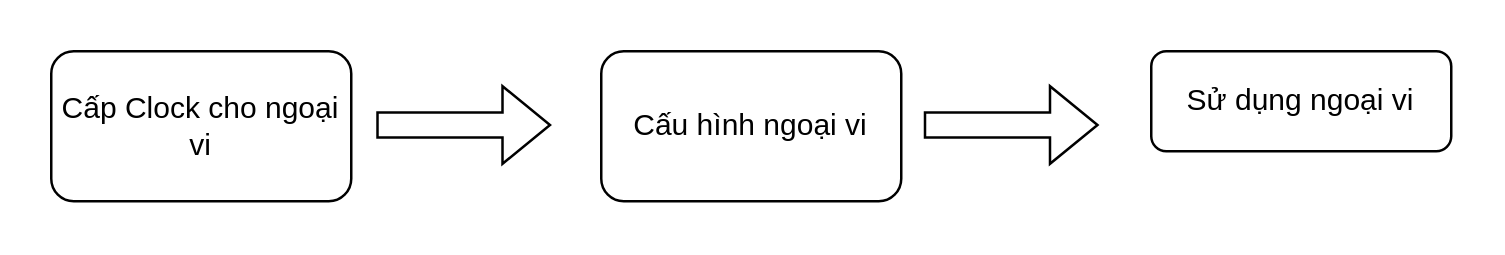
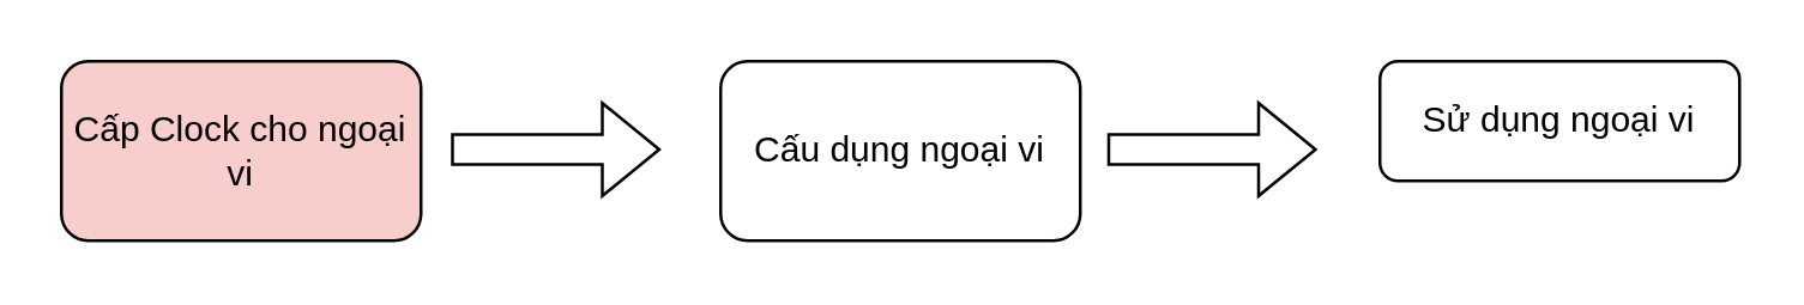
- <mxCell id="2" value="Cấp Clock cho ngoại vi" style="rounded=1;whiteSpace=wrap;html=1;" vertex="1" parent="1"><mxGeometry x="20" y="20" width="120" height="60" as="geometry" /></mxCell>
+ <mxCell id="2" value="Cấp Clock cho ngoại vi" style="rounded=1;whiteSpace=wrap;html=1;fillColor=#f8cecc;" vertex="1" parent="1"><mxGeometry x="20" y="20" width="120" height="60" as="geometry" /></mxCell>
- <mxCell id="4" value="Cấu hình ngoại vi" style="rounded=1;whiteSpace=wrap;html=1;" vertex="1" parent="1"><mxGeometry x="240" y="20" width="120" height="60" as="geometry" /></mxCell>
+ <mxCell id="4" value="Cấu dụng ngoại vi" style="rounded=1;whiteSpace=wrap;html=1;" vertex="1" parent="1"><mxGeometry x="240" y="20" width="120" height="60" as="geometry" /></mxCell>
